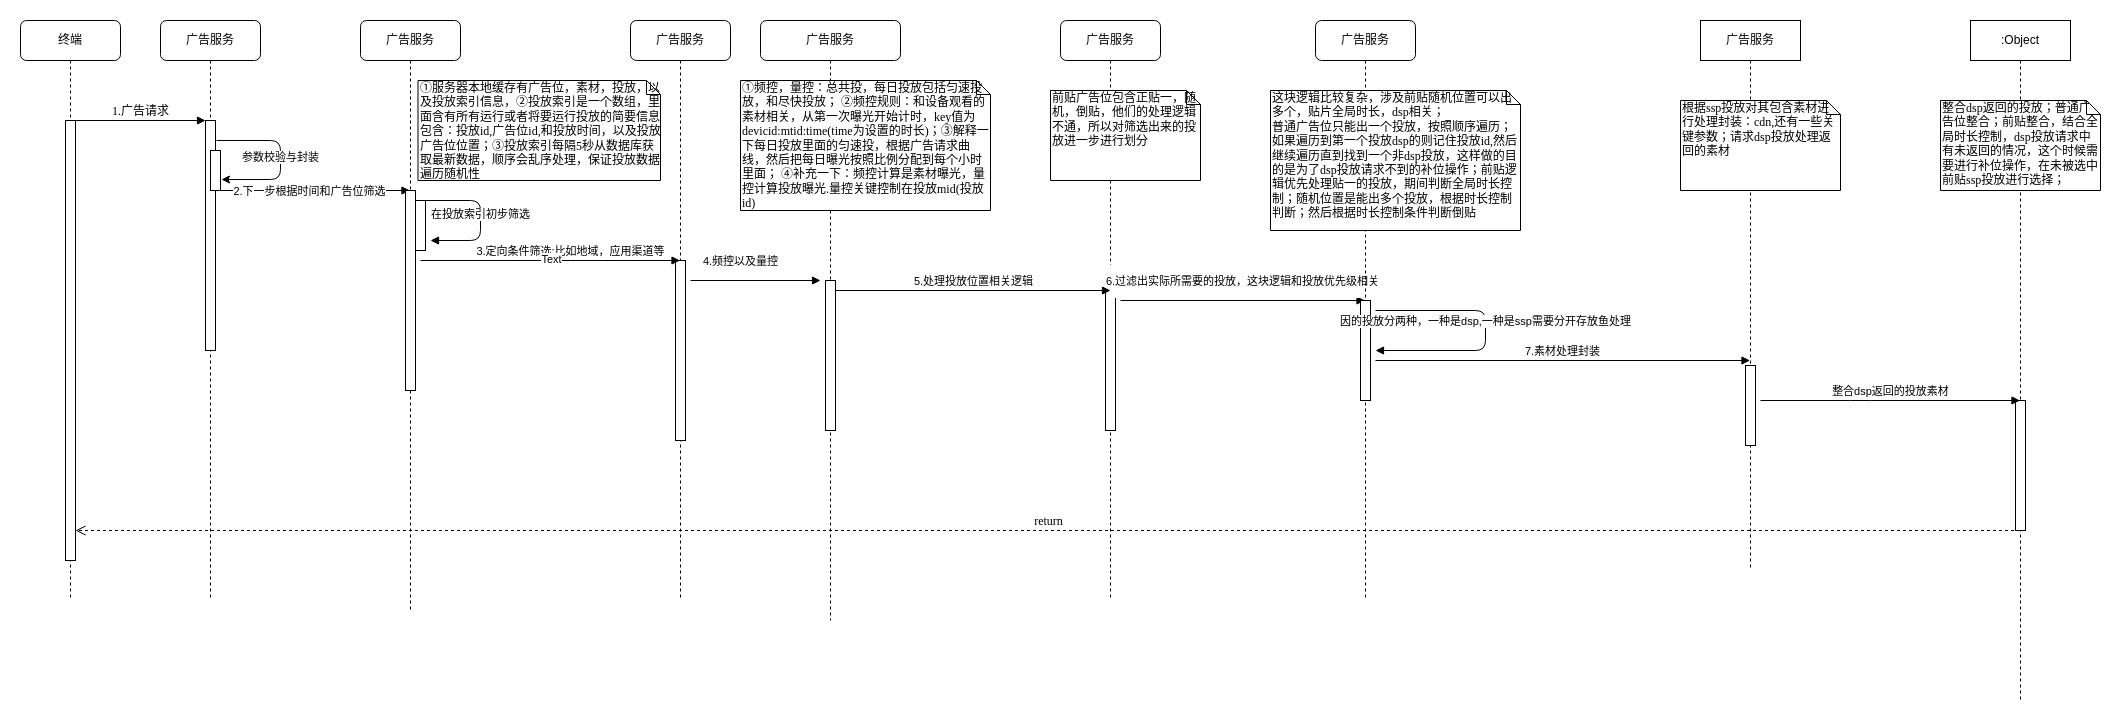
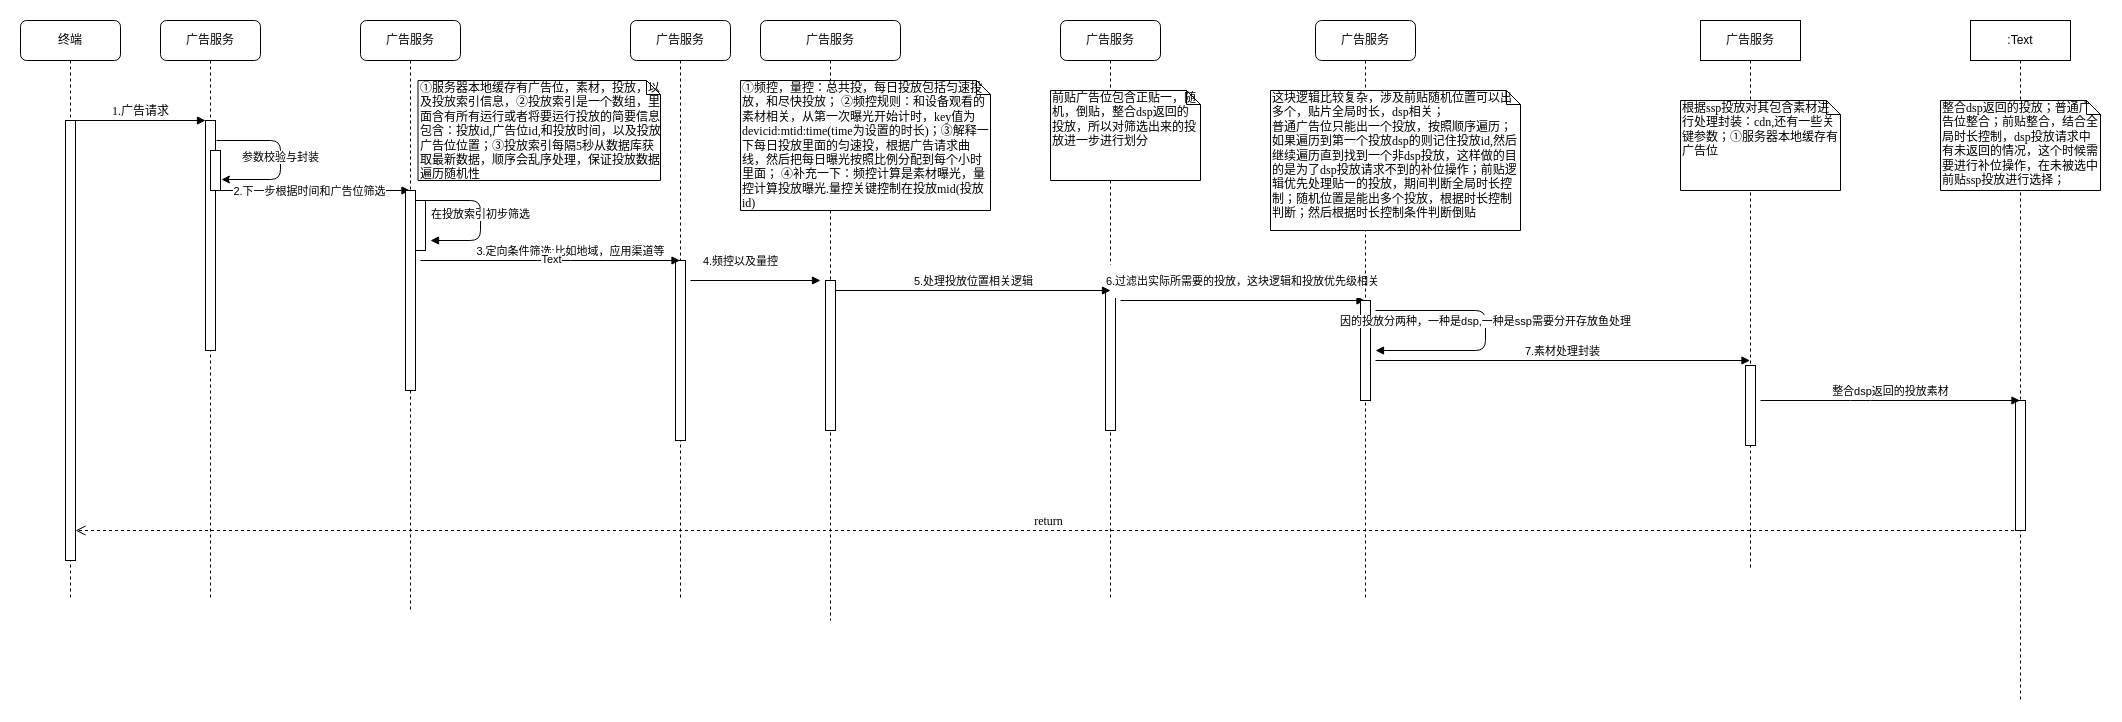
- <mxCell id="38" value=":Object" style="shape=umlLifeline;perimeter=lifelinePerimeter;whiteSpace=wrap;html=1;container=1;collapsible=0;recursiveResize=0;outlineConnect=0;fillColor=#ffffff;" vertex="1" parent="1"><mxGeometry x="1970" y="20" width="100" height="680" as="geometry" /></mxCell>
+ <mxCell id="38" value=":Text" style="shape=umlLifeline;perimeter=lifelinePerimeter;whiteSpace=wrap;html=1;container=1;collapsible=0;recursiveResize=0;outlineConnect=0;fillColor=#ffffff;" vertex="1" parent="1"><mxGeometry x="1970" y="20" width="100" height="680" as="geometry" /></mxCell>
- <mxCell id="24" value="前贴广告位包含正贴一，随机，倒贴，他们的处理逻辑不通，所以对筛选出来的投放进一步进行划分" style="shape=note;whiteSpace=wrap;html=1;size=14;verticalAlign=top;align=left;spacingTop=-6;rounded=0;shadow=0;comic=0;labelBackgroundColor=none;strokeWidth=1;fontFamily=Verdana;fontSize=12" parent="1" vertex="1"><mxGeometry x="1050" y="90" width="150" height="90" as="geometry" /></mxCell>
+ <mxCell id="24" value="前贴广告位包含正贴一，随机，倒贴，整合dsp返回的投放，所以对筛选出来的投放进一步进行划分" style="shape=note;whiteSpace=wrap;html=1;size=14;verticalAlign=top;align=left;spacingTop=-6;rounded=0;shadow=0;comic=0;labelBackgroundColor=none;strokeWidth=1;fontFamily=Verdana;fontSize=12" parent="1" vertex="1"><mxGeometry x="1050" y="90" width="150" height="90" as="geometry" /></mxCell>
- <mxCell id="37" value="根据ssp投放对其包含素材进行处理封装：cdn,还有一些关键参数；请求dsp投放处理返回的素材 " style="shape=note;whiteSpace=wrap;html=1;size=14;verticalAlign=top;align=left;spacingTop=-6;rounded=0;shadow=0;comic=0;labelBackgroundColor=none;strokeWidth=1;fontFamily=Verdana;fontSize=12" vertex="1" parent="1"><mxGeometry x="1680" y="100" width="160" height="90" as="geometry" /></mxCell>
+ <mxCell id="37" value="根据ssp投放对其包含素材进行处理封装：cdn,还有一些关键参数；①服务器本地缓存有广告位 " style="shape=note;whiteSpace=wrap;html=1;size=14;verticalAlign=top;align=left;spacingTop=-6;rounded=0;shadow=0;comic=0;labelBackgroundColor=none;strokeWidth=1;fontFamily=Verdana;fontSize=12" vertex="1" parent="1"><mxGeometry x="1680" y="100" width="160" height="90" as="geometry" /></mxCell>
